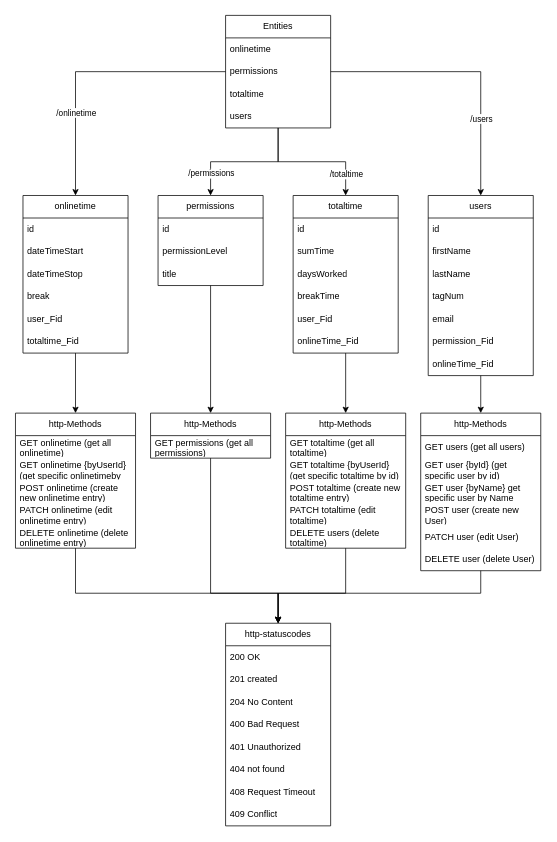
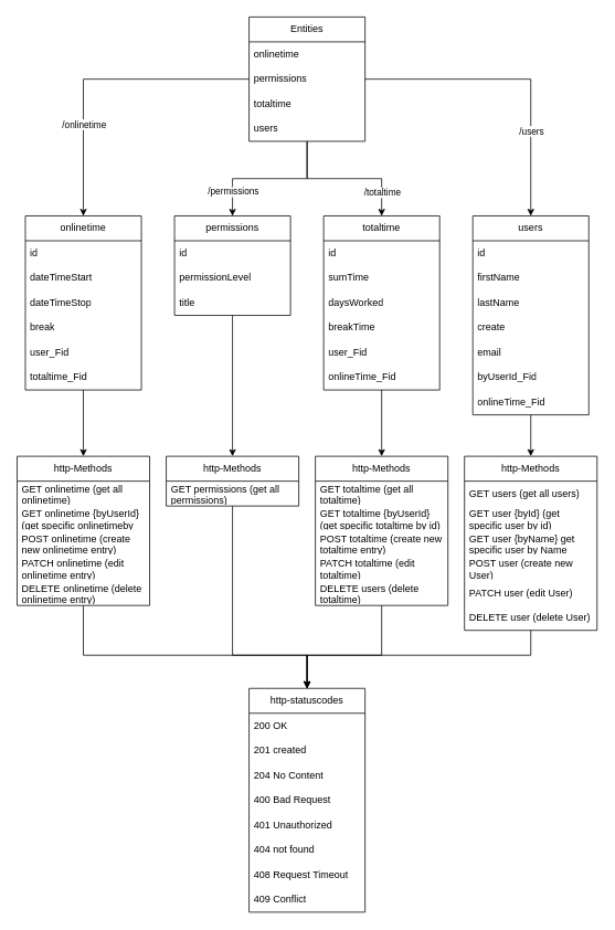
- <mxCell id="41" value="tagNum" style="text;strokeColor=none;fillColor=none;align=left;verticalAlign=middle;spacingLeft=4;spacingRight=4;overflow=hidden;points=[[0,0.5],[1,0.5]];portConstraint=eastwest;rotatable=0;whiteSpace=wrap;html=1;" parent="37" vertex="1"><mxGeometry y="120" width="140" height="30" as="geometry" /></mxCell>
+ <mxCell id="41" value="create" style="text;strokeColor=none;fillColor=none;align=left;verticalAlign=middle;spacingLeft=4;spacingRight=4;overflow=hidden;points=[[0,0.5],[1,0.5]];portConstraint=eastwest;rotatable=0;whiteSpace=wrap;html=1;" parent="37" vertex="1"><mxGeometry y="120" width="140" height="30" as="geometry" /></mxCell>
- <mxCell id="43" value="permission_Fid" style="text;strokeColor=none;fillColor=none;align=left;verticalAlign=middle;spacingLeft=4;spacingRight=4;overflow=hidden;points=[[0,0.5],[1,0.5]];portConstraint=eastwest;rotatable=0;whiteSpace=wrap;html=1;" parent="37" vertex="1"><mxGeometry y="180" width="140" height="30" as="geometry" /></mxCell>
+ <mxCell id="43" value="byUserId_Fid" style="text;strokeColor=none;fillColor=none;align=left;verticalAlign=middle;spacingLeft=4;spacingRight=4;overflow=hidden;points=[[0,0.5],[1,0.5]];portConstraint=eastwest;rotatable=0;whiteSpace=wrap;html=1;" parent="37" vertex="1"><mxGeometry y="180" width="140" height="30" as="geometry" /></mxCell>
